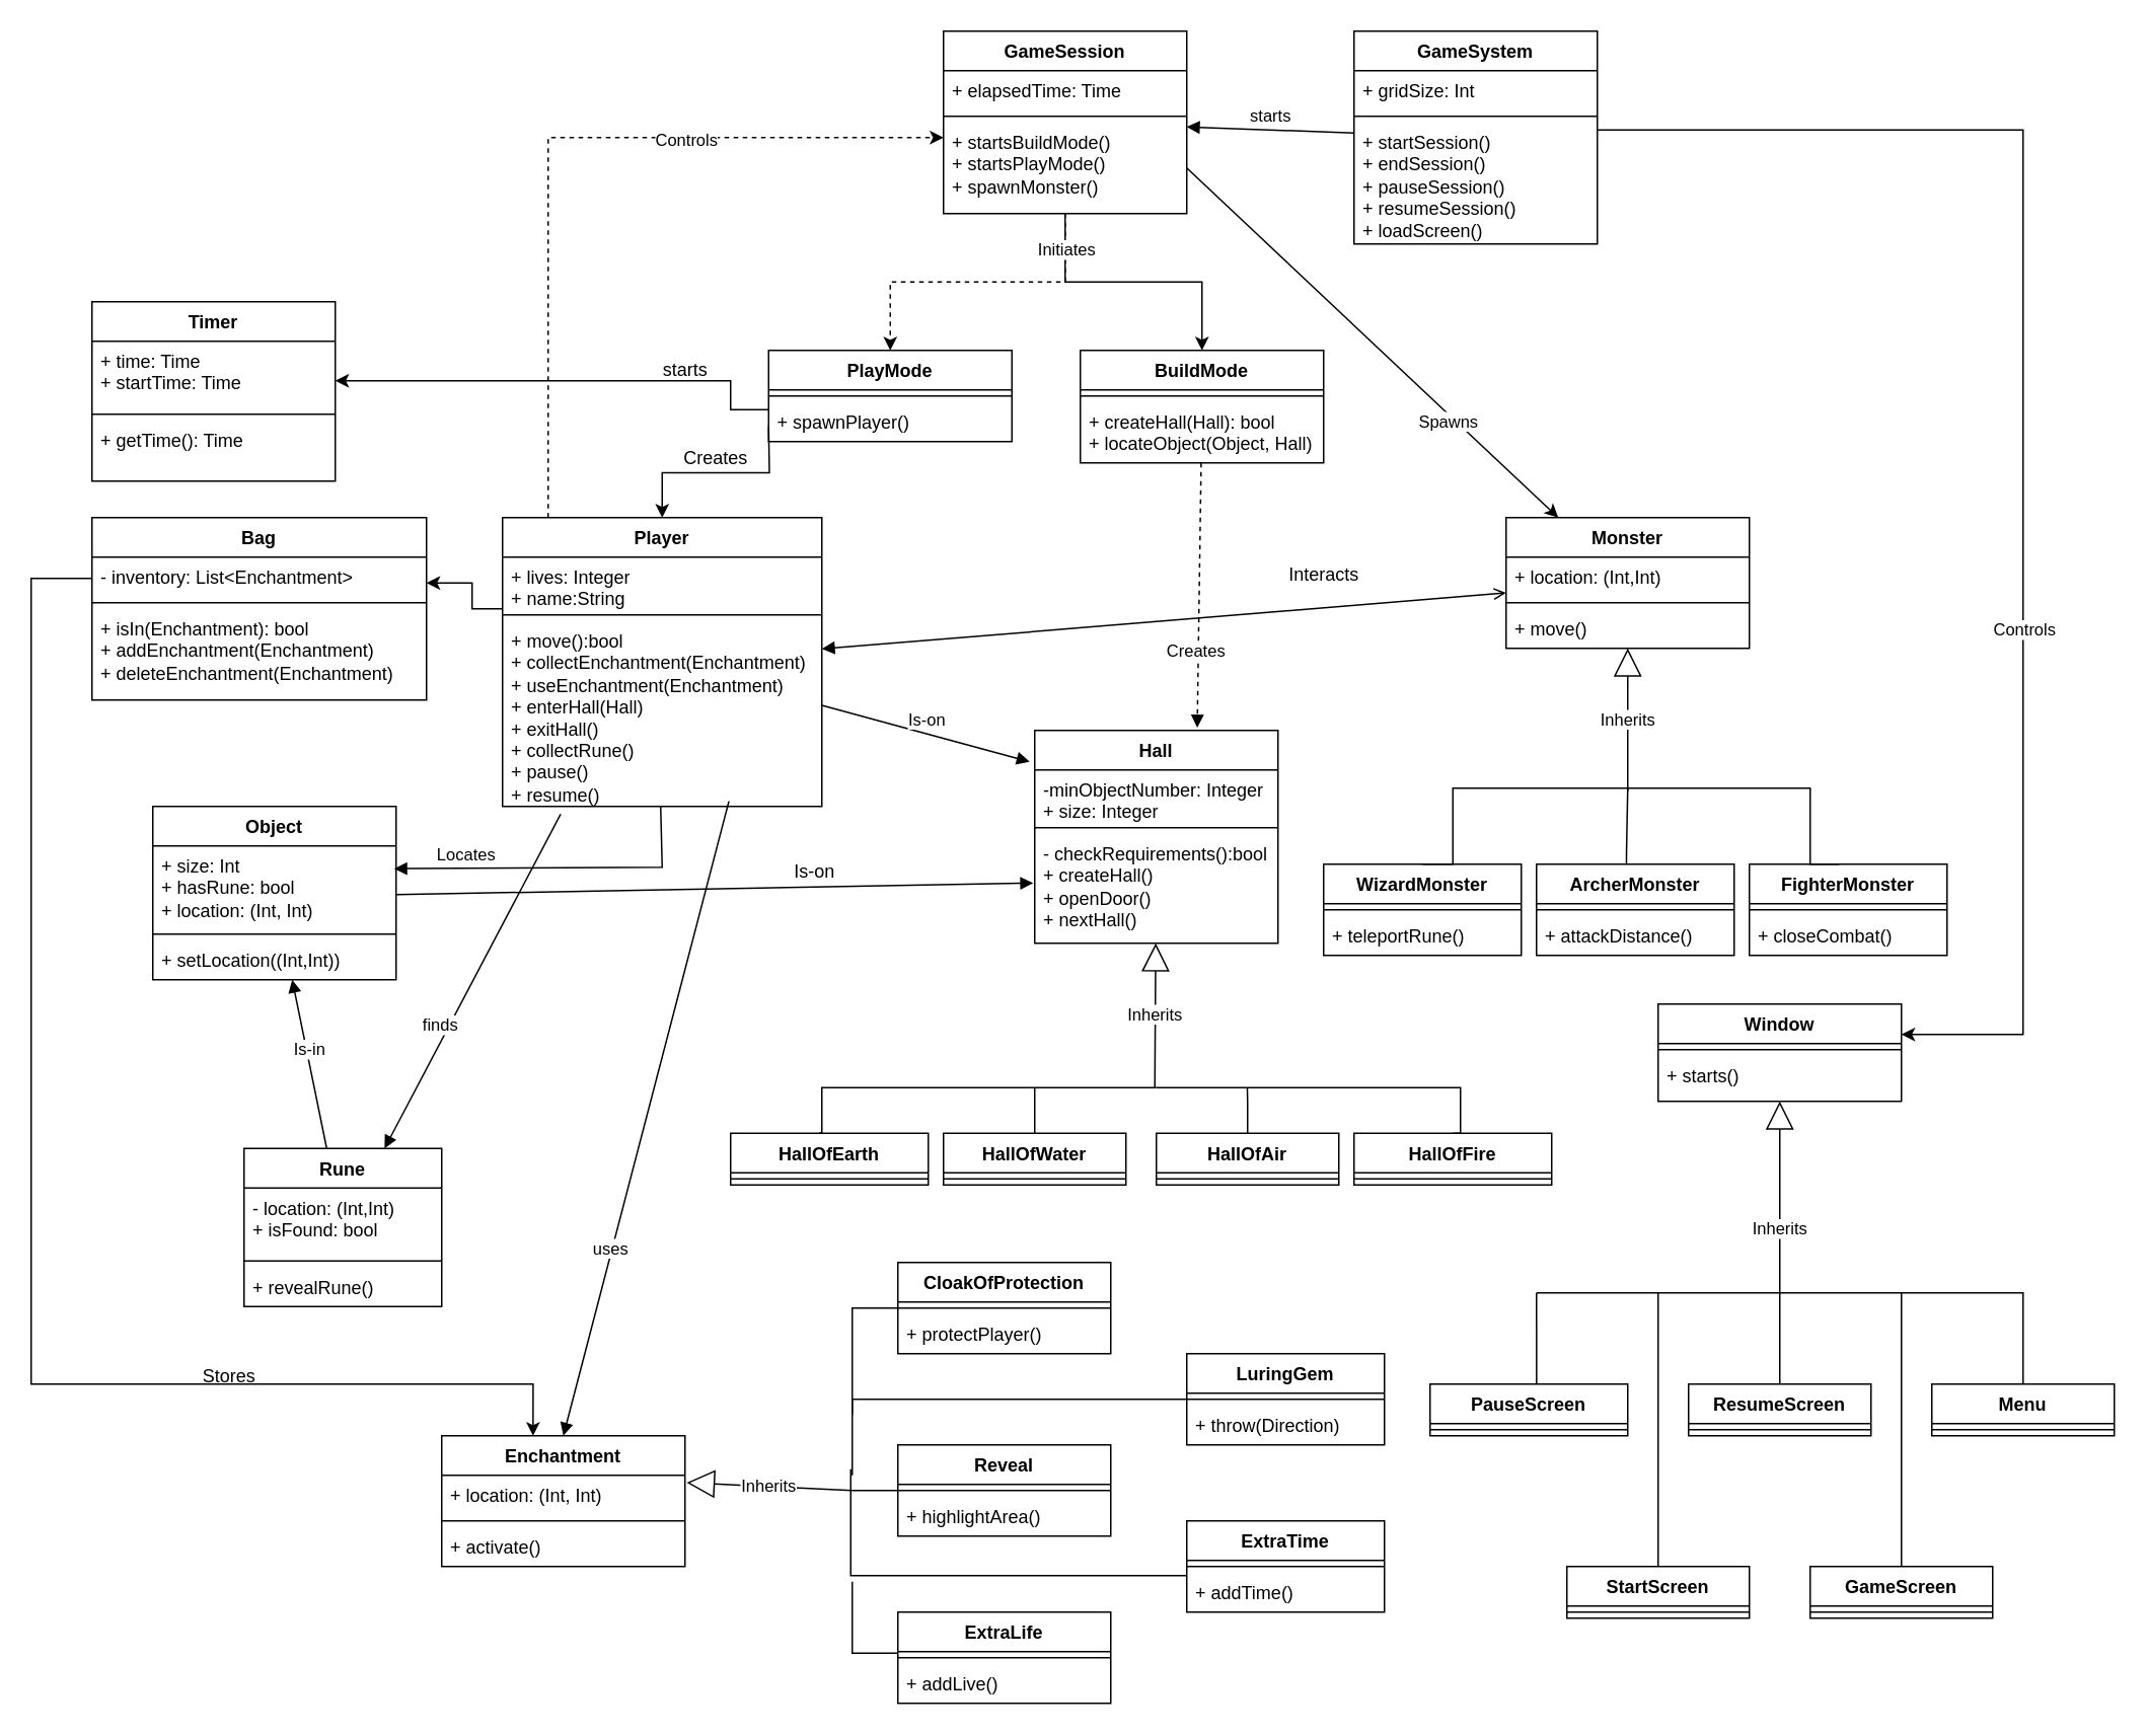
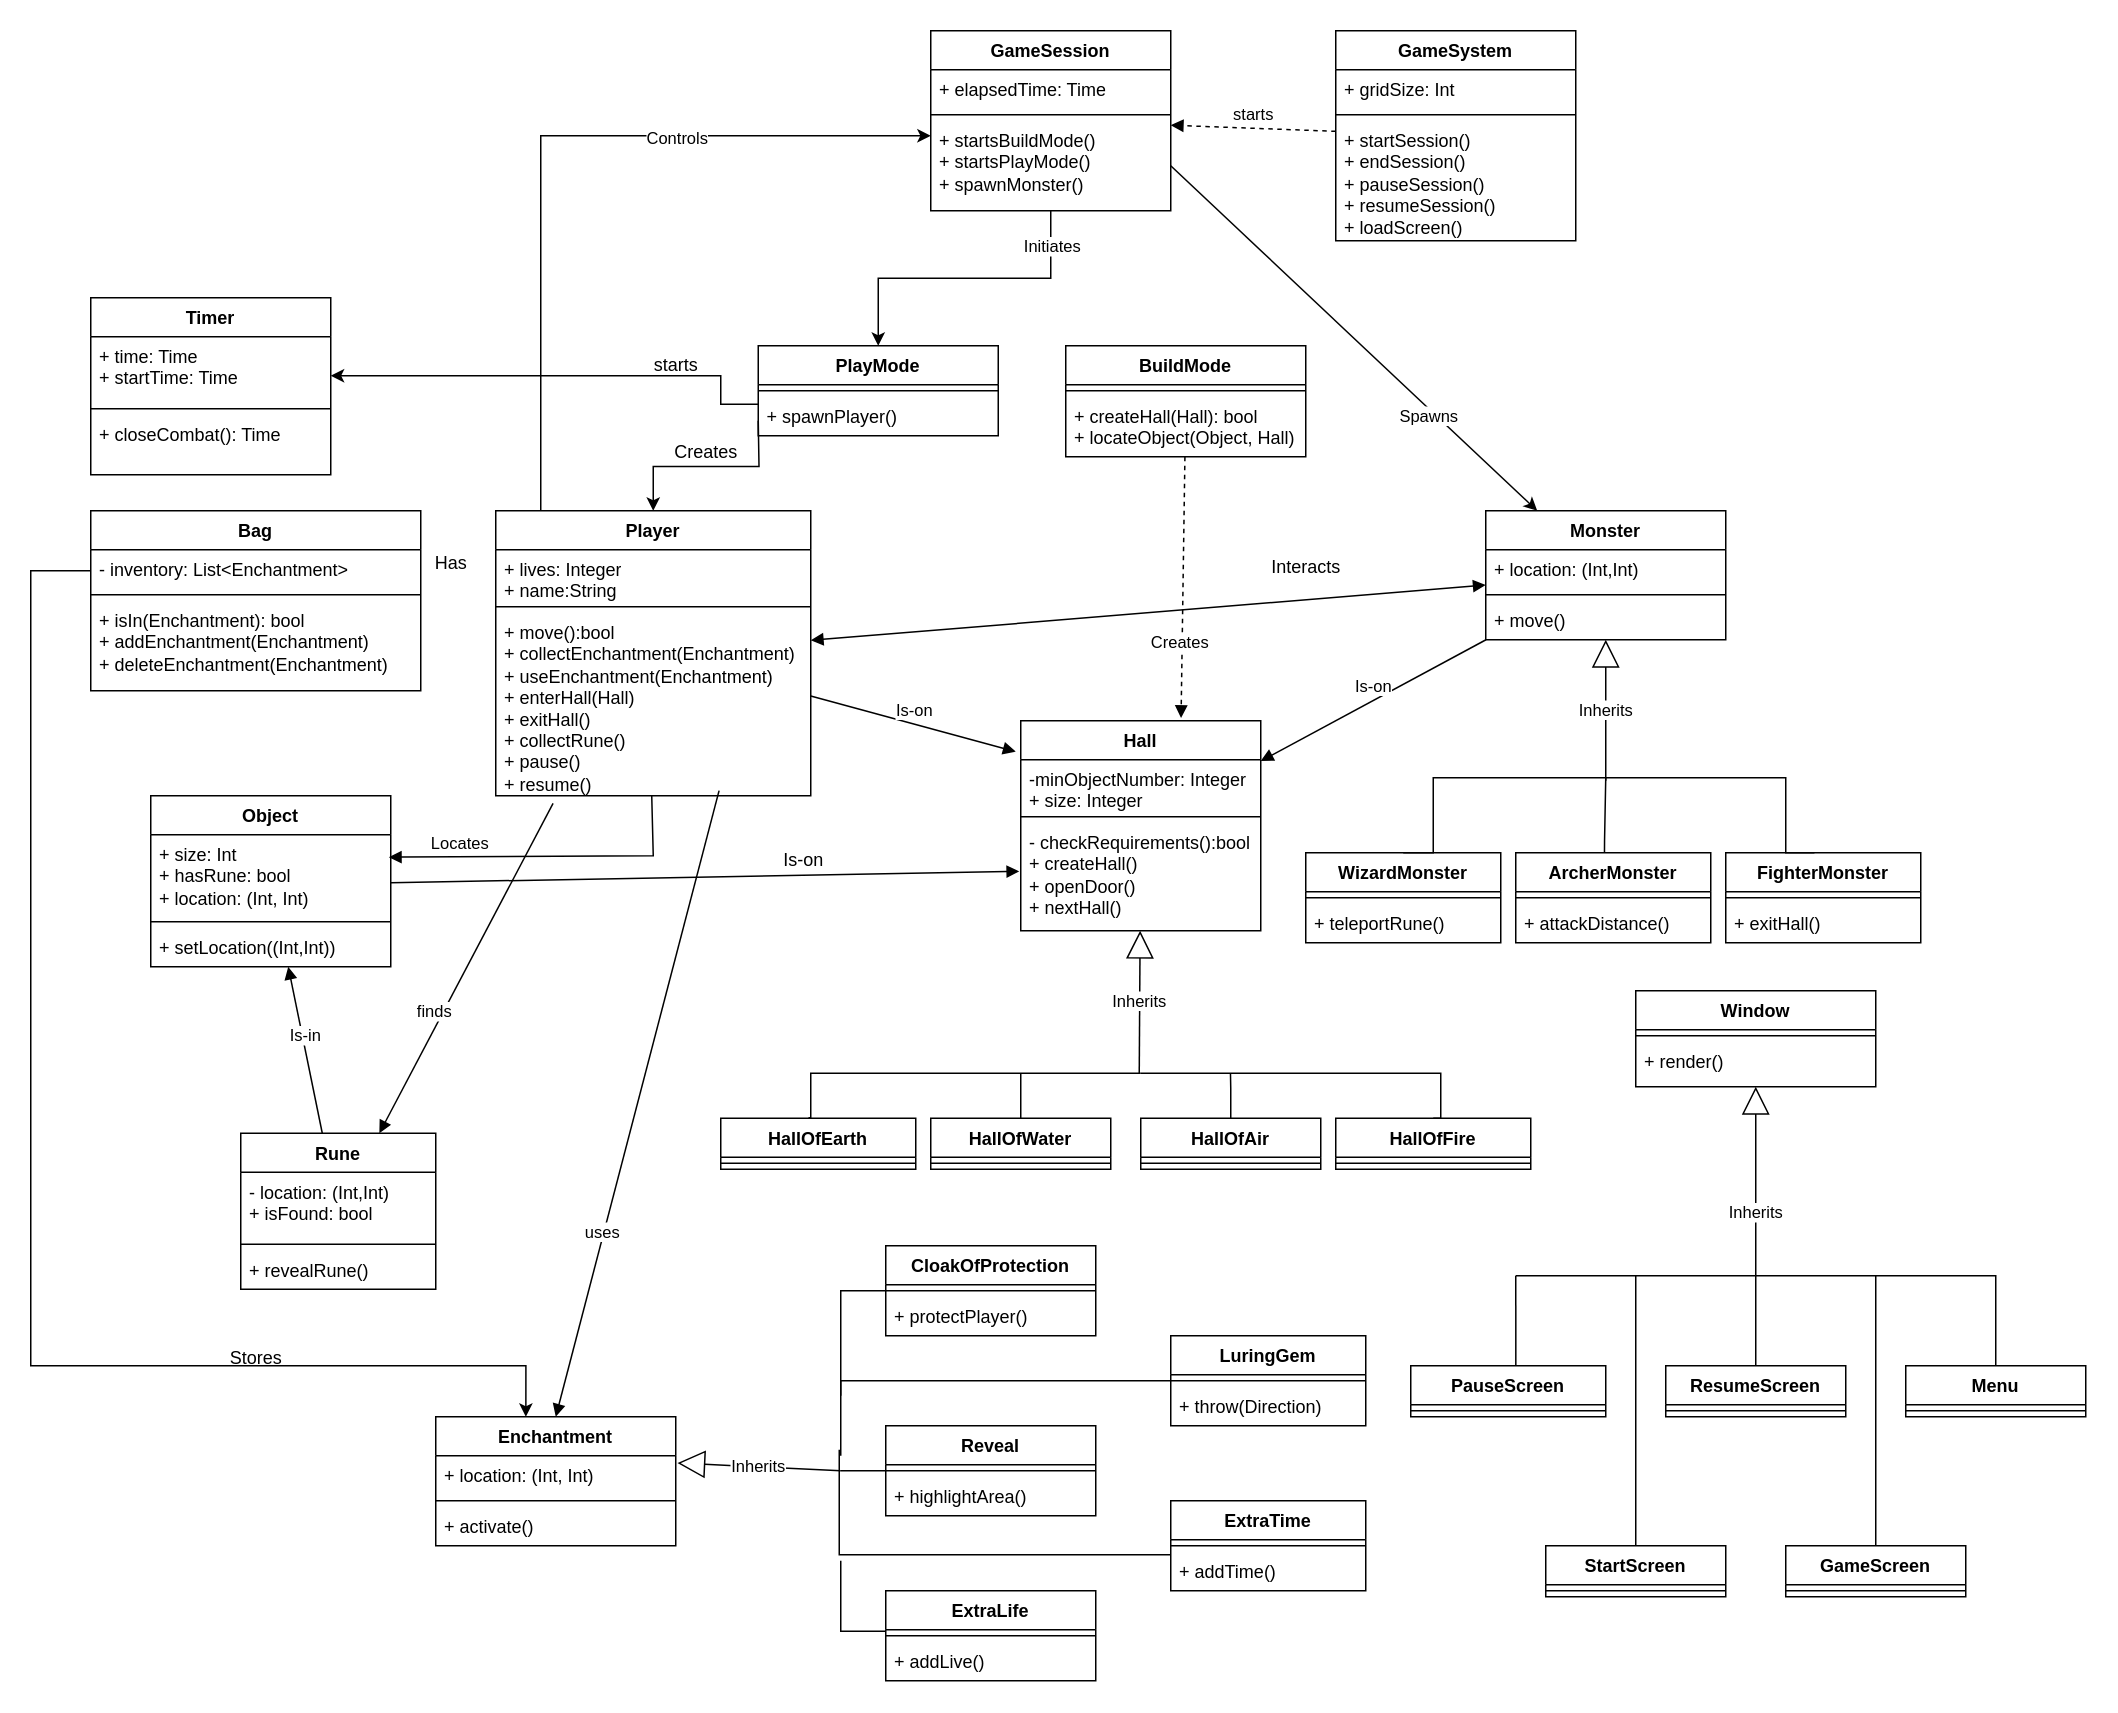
- <mxCell id="86" value="starts" style="html=1;verticalAlign=bottom;endArrow=block;curved=0;rounded=0;" parent="1" source="4" target="9" edge="1"><mxGeometry width="80" relative="1" as="geometry"><mxPoint x="497" y="221" as="sourcePoint" /><mxPoint x="554" y="335" as="targetPoint" /></mxGeometry></mxCell>
+ <mxCell id="86" value="starts" style="html=1;verticalAlign=bottom;endArrow=block;curved=0;rounded=0;dashed=1;" parent="1" source="4" target="9" edge="1"><mxGeometry width="80" relative="1" as="geometry"><mxPoint x="497" y="221" as="sourcePoint" /><mxPoint x="554" y="335" as="targetPoint" /></mxGeometry></mxCell>
- <mxCell id="14" style="edgeStyle=orthogonalEdgeStyle;rounded=0;orthogonalLoop=1;jettySize=auto;html=1;exitX=0;exitY=0;exitDx=0;exitDy=0;dashed=1;" parent="1" source="16" target="9" edge="1"><mxGeometry relative="1" as="geometry"><mxPoint x="480" y="90" as="targetPoint" /><Array as="points"><mxPoint x="360" y="340" /><mxPoint x="360" y="90" /></Array></mxGeometry></mxCell>
+ <mxCell id="14" style="edgeStyle=orthogonalEdgeStyle;rounded=0;orthogonalLoop=1;jettySize=auto;html=1;exitX=0;exitY=0;exitDx=0;exitDy=0;" parent="1" source="16" target="9" edge="1"><mxGeometry relative="1" as="geometry"><mxPoint x="480" y="90" as="targetPoint" /><Array as="points"><mxPoint x="360" y="340" /><mxPoint x="360" y="90" /></Array></mxGeometry></mxCell>
- <mxCell id="111" style="edgeStyle=orthogonalEdgeStyle;rounded=0;orthogonalLoop=1;jettySize=auto;html=1;dashed=1;" parent="1" source="9" target="108" edge="1"><mxGeometry relative="1" as="geometry"><mxPoint x="925" y="68" as="sourcePoint" /><mxPoint x="825" y="15" as="targetPoint" /></mxGeometry></mxCell>
+ <mxCell id="111" style="edgeStyle=orthogonalEdgeStyle;rounded=0;orthogonalLoop=1;jettySize=auto;html=1;" parent="1" source="9" target="108" edge="1"><mxGeometry relative="1" as="geometry"><mxPoint x="925" y="68" as="sourcePoint" /><mxPoint x="825" y="15" as="targetPoint" /></mxGeometry></mxCell>
- <mxCell id="8" style="edgeStyle=orthogonalEdgeStyle;rounded=0;orthogonalLoop=1;jettySize=auto;html=1;" parent="1" source="9" target="104" edge="1"><mxGeometry relative="1" as="geometry" /></mxCell>
- <mxCell id="2" style="edgeStyle=orthogonalEdgeStyle;rounded=0;orthogonalLoop=1;jettySize=auto;html=1;" parent="1" source="4" target="124" edge="1"><mxGeometry relative="1" as="geometry"><mxPoint x="1330" y="780" as="targetPoint" /><Array as="points"><mxPoint x="1330" y="85" /><mxPoint x="1330" y="680" /></Array></mxGeometry></mxCell>
- <mxCell id="3" value="Controls" style="edgeLabel;html=1;align=center;verticalAlign=middle;resizable=0;points=[];" parent="2" vertex="1" connectable="0"><mxGeometry x="0.274" relative="1" as="geometry"><mxPoint as="offset" /></mxGeometry></mxCell>
- <mxCell id="118" value="&lt;div&gt;&lt;div&gt;+ getTime(): Time&lt;/div&gt;&lt;/div&gt;" style="text;strokeColor=none;fillColor=none;align=left;verticalAlign=top;spacingLeft=4;spacingRight=4;overflow=hidden;rotatable=0;points=[[0,0.5],[1,0.5]];portConstraint=eastwest;whiteSpace=wrap;html=1;" parent="115" vertex="1"><mxGeometry y="78" width="160" height="40" as="geometry" /></mxCell>
+ <mxCell id="118" value="&lt;div&gt;&lt;div&gt;+ closeCombat(): Time&lt;/div&gt;&lt;/div&gt;" style="text;strokeColor=none;fillColor=none;align=left;verticalAlign=top;spacingLeft=4;spacingRight=4;overflow=hidden;rotatable=0;points=[[0,0.5],[1,0.5]];portConstraint=eastwest;whiteSpace=wrap;html=1;" parent="115" vertex="1"><mxGeometry y="78" width="160" height="40" as="geometry" /></mxCell>
+ <mxCell id="102" value="Has" style="text;html=1;align=center;verticalAlign=middle;resizable=0;points=[];autosize=1;strokeColor=none;fillColor=none;" parent="1" vertex="1"><mxGeometry x="280" y="360" width="40" height="30" as="geometry" /></mxCell>
- <mxCell id="13" style="edgeStyle=orthogonalEdgeStyle;rounded=0;orthogonalLoop=1;jettySize=auto;html=1;" parent="1" source="16" target="98" edge="1"><mxGeometry relative="1" as="geometry"><Array as="points"><mxPoint x="310" y="400" /><mxPoint x="310" y="383" /></Array></mxGeometry></mxCell>
- <mxCell id="84" value="" style="endArrow=open;startArrow=block;endFill=1;startFill=1;html=1;rounded=0;" parent="1" source="16" target="20" edge="1"><mxGeometry width="160" relative="1" as="geometry"><mxPoint x="490" y="382.41" as="sourcePoint" /><mxPoint x="1130" y="382.41" as="targetPoint" /></mxGeometry></mxCell>
+ <mxCell id="84" value="" style="endArrow=block;startArrow=block;endFill=1;startFill=1;html=1;rounded=0;" parent="1" source="16" target="20" edge="1"><mxGeometry width="160" relative="1" as="geometry"><mxPoint x="490" y="382.41" as="sourcePoint" /><mxPoint x="1130" y="382.41" as="targetPoint" /></mxGeometry></mxCell>
+ <mxCell id="92" value="Is-on" style="html=1;verticalAlign=bottom;endArrow=block;curved=0;rounded=0;" parent="1" source="20" target="56" edge="1"><mxGeometry width="80" relative="1" as="geometry"><mxPoint x="500" y="412" as="sourcePoint" /><mxPoint x="690" y="459" as="targetPoint" /></mxGeometry></mxCell>
- <mxCell id="29" value="+ closeCombat()" style="text;strokeColor=none;fillColor=none;align=left;verticalAlign=top;spacingLeft=4;spacingRight=4;overflow=hidden;rotatable=0;points=[[0,0.5],[1,0.5]];portConstraint=eastwest;whiteSpace=wrap;html=1;" parent="27" vertex="1"><mxGeometry y="34" width="130" height="26" as="geometry" /></mxCell>
+ <mxCell id="29" value="+ exitHall()" style="text;strokeColor=none;fillColor=none;align=left;verticalAlign=top;spacingLeft=4;spacingRight=4;overflow=hidden;rotatable=0;points=[[0,0.5],[1,0.5]];portConstraint=eastwest;whiteSpace=wrap;html=1;" parent="27" vertex="1"><mxGeometry y="34" width="130" height="26" as="geometry" /></mxCell>
- <mxCell id="126" value="&lt;div&gt;+ starts()&lt;/div&gt;" style="text;strokeColor=none;fillColor=none;align=left;verticalAlign=top;spacingLeft=4;spacingRight=4;overflow=hidden;rotatable=0;points=[[0,0.5],[1,0.5]];portConstraint=eastwest;whiteSpace=wrap;html=1;" parent="124" vertex="1"><mxGeometry y="34" width="160" height="30" as="geometry" /></mxCell>
+ <mxCell id="126" value="&lt;div&gt;+ render()&lt;/div&gt;" style="text;strokeColor=none;fillColor=none;align=left;verticalAlign=top;spacingLeft=4;spacingRight=4;overflow=hidden;rotatable=0;points=[[0,0.5],[1,0.5]];portConstraint=eastwest;whiteSpace=wrap;html=1;" parent="124" vertex="1"><mxGeometry y="34" width="160" height="30" as="geometry" /></mxCell>
- <mxCell id="103" value="Stores" style="text;html=1;align=center;verticalAlign=middle;resizable=0;points=[];autosize=1;strokeColor=none;fillColor=none;" parent="1" vertex="1"><mxGeometry x="120" y="890" width="60" height="30" as="geometry" /></mxCell>
+ <mxCell id="103" value="Stores" style="text;html=1;align=center;verticalAlign=middle;resizable=0;points=[];autosize=1;strokeColor=none;fillColor=none;" parent="1" vertex="1"><mxGeometry x="140" y="890" width="60" height="30" as="geometry" /></mxCell>
